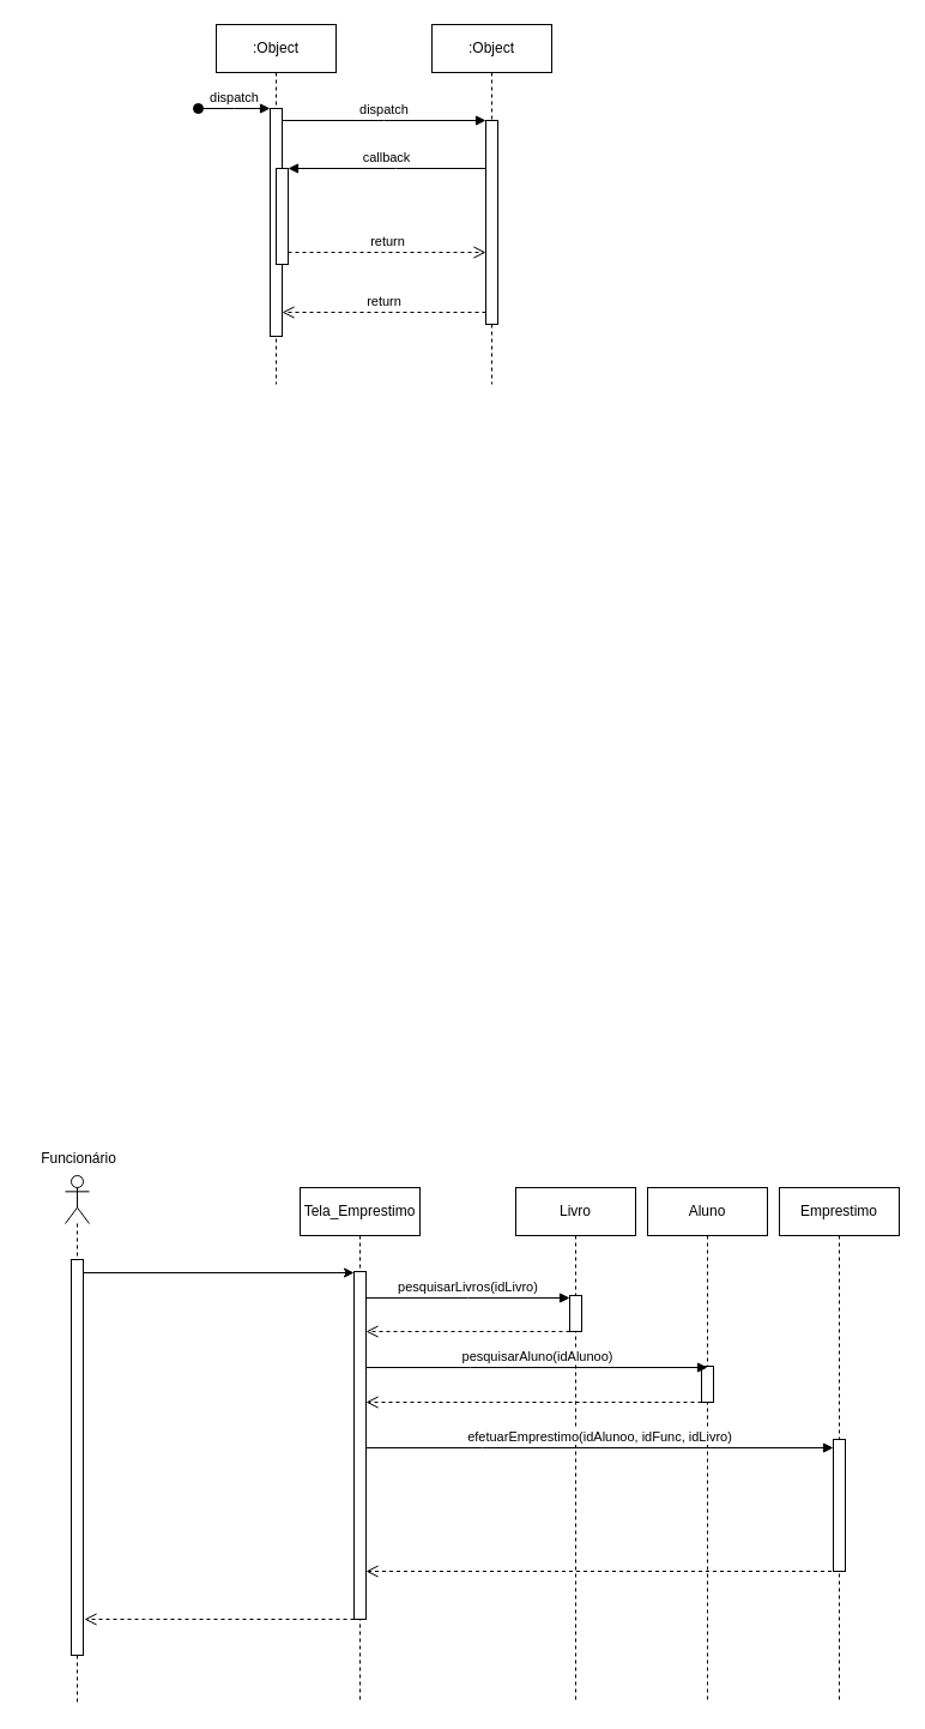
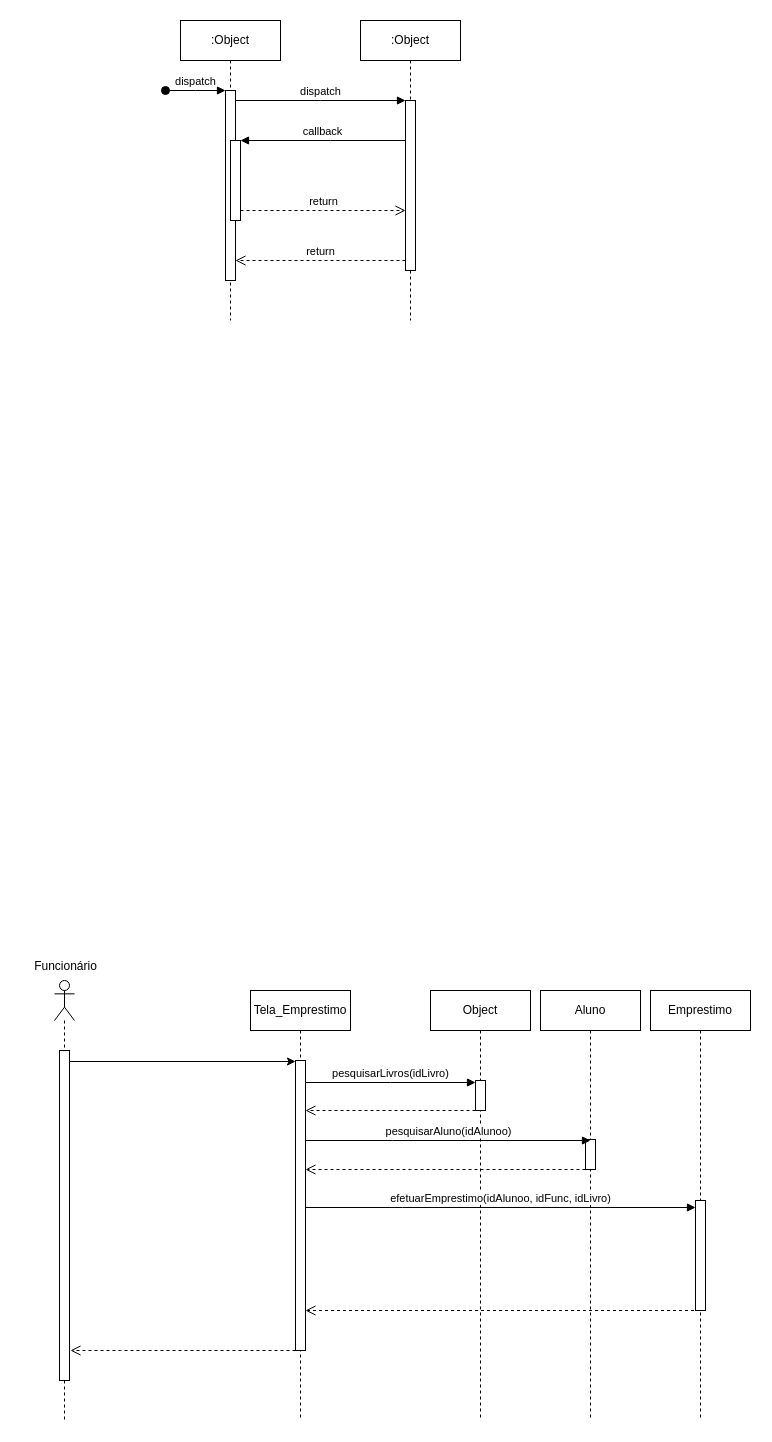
- <mxCell id="15" value="Livro" style="shape=umlLifeline;perimeter=lifelinePerimeter;whiteSpace=wrap;html=1;container=0;dropTarget=0;collapsible=0;recursiveResize=0;outlineConnect=0;portConstraint=eastwest;newEdgeStyle={&quot;edgeStyle&quot;:&quot;elbowEdgeStyle&quot;,&quot;elbow&quot;:&quot;vertical&quot;,&quot;curved&quot;:0,&quot;rounded&quot;:0};" vertex="1" parent="1"><mxGeometry x="430" y="990" width="100" height="430" as="geometry" /></mxCell>
+ <mxCell id="15" value="Object" style="shape=umlLifeline;perimeter=lifelinePerimeter;whiteSpace=wrap;html=1;container=0;dropTarget=0;collapsible=0;recursiveResize=0;outlineConnect=0;portConstraint=eastwest;newEdgeStyle={&quot;edgeStyle&quot;:&quot;elbowEdgeStyle&quot;,&quot;elbow&quot;:&quot;vertical&quot;,&quot;curved&quot;:0,&quot;rounded&quot;:0};" vertex="1" parent="1"><mxGeometry x="430" y="990" width="100" height="430" as="geometry" /></mxCell>
